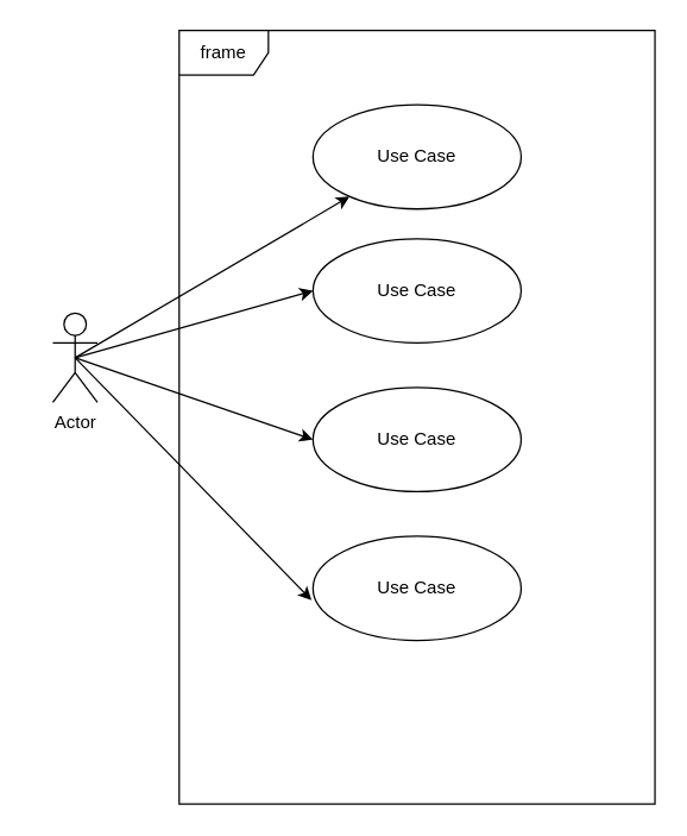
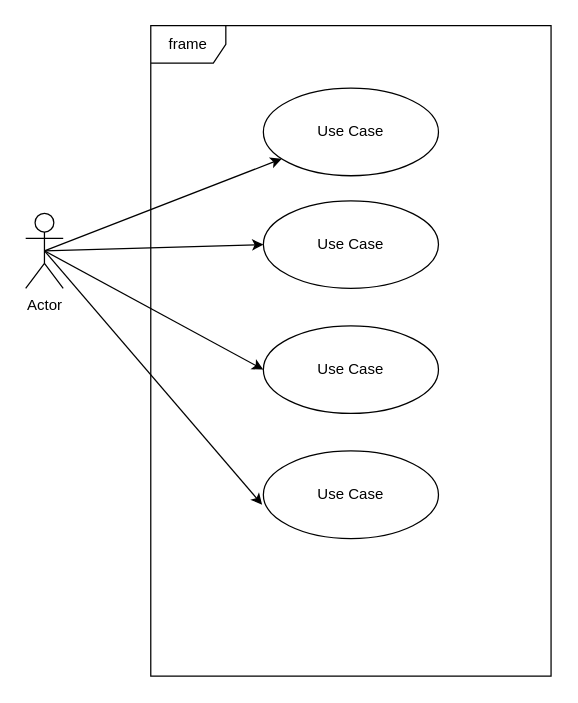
- <mxCell id="5" value="Actor" style="shape=umlActor;verticalLabelPosition=bottom;verticalAlign=top;html=1;" vertex="1" parent="1"><mxGeometry x="35" y="210" width="30" height="60" as="geometry" /></mxCell>
+ <mxCell id="5" value="Actor" style="shape=umlActor;verticalLabelPosition=bottom;verticalAlign=top;html=1;" vertex="1" parent="1"><mxGeometry x="20" y="170" width="30" height="60" as="geometry" /></mxCell>
